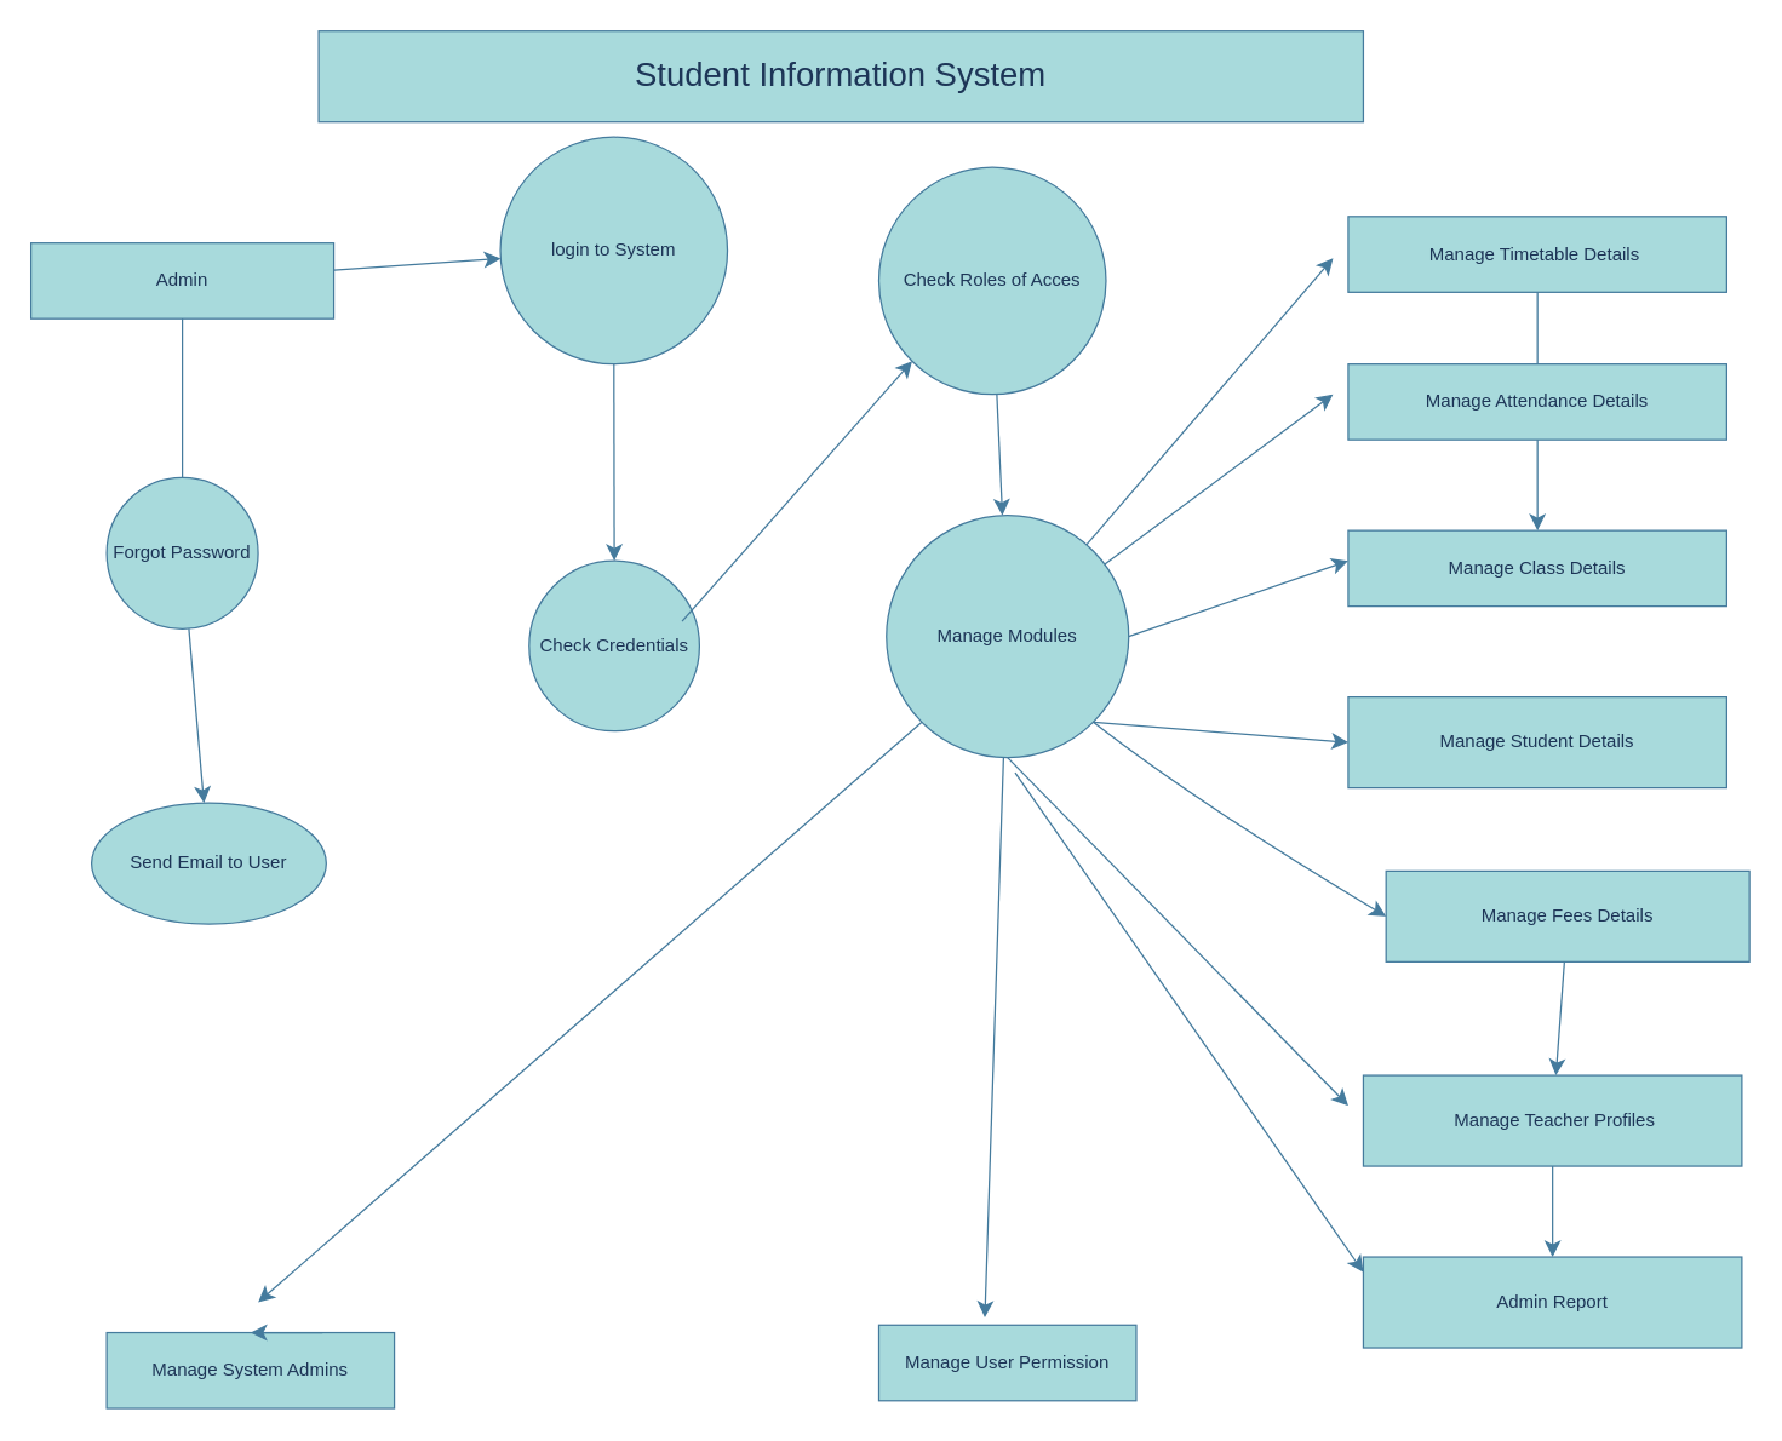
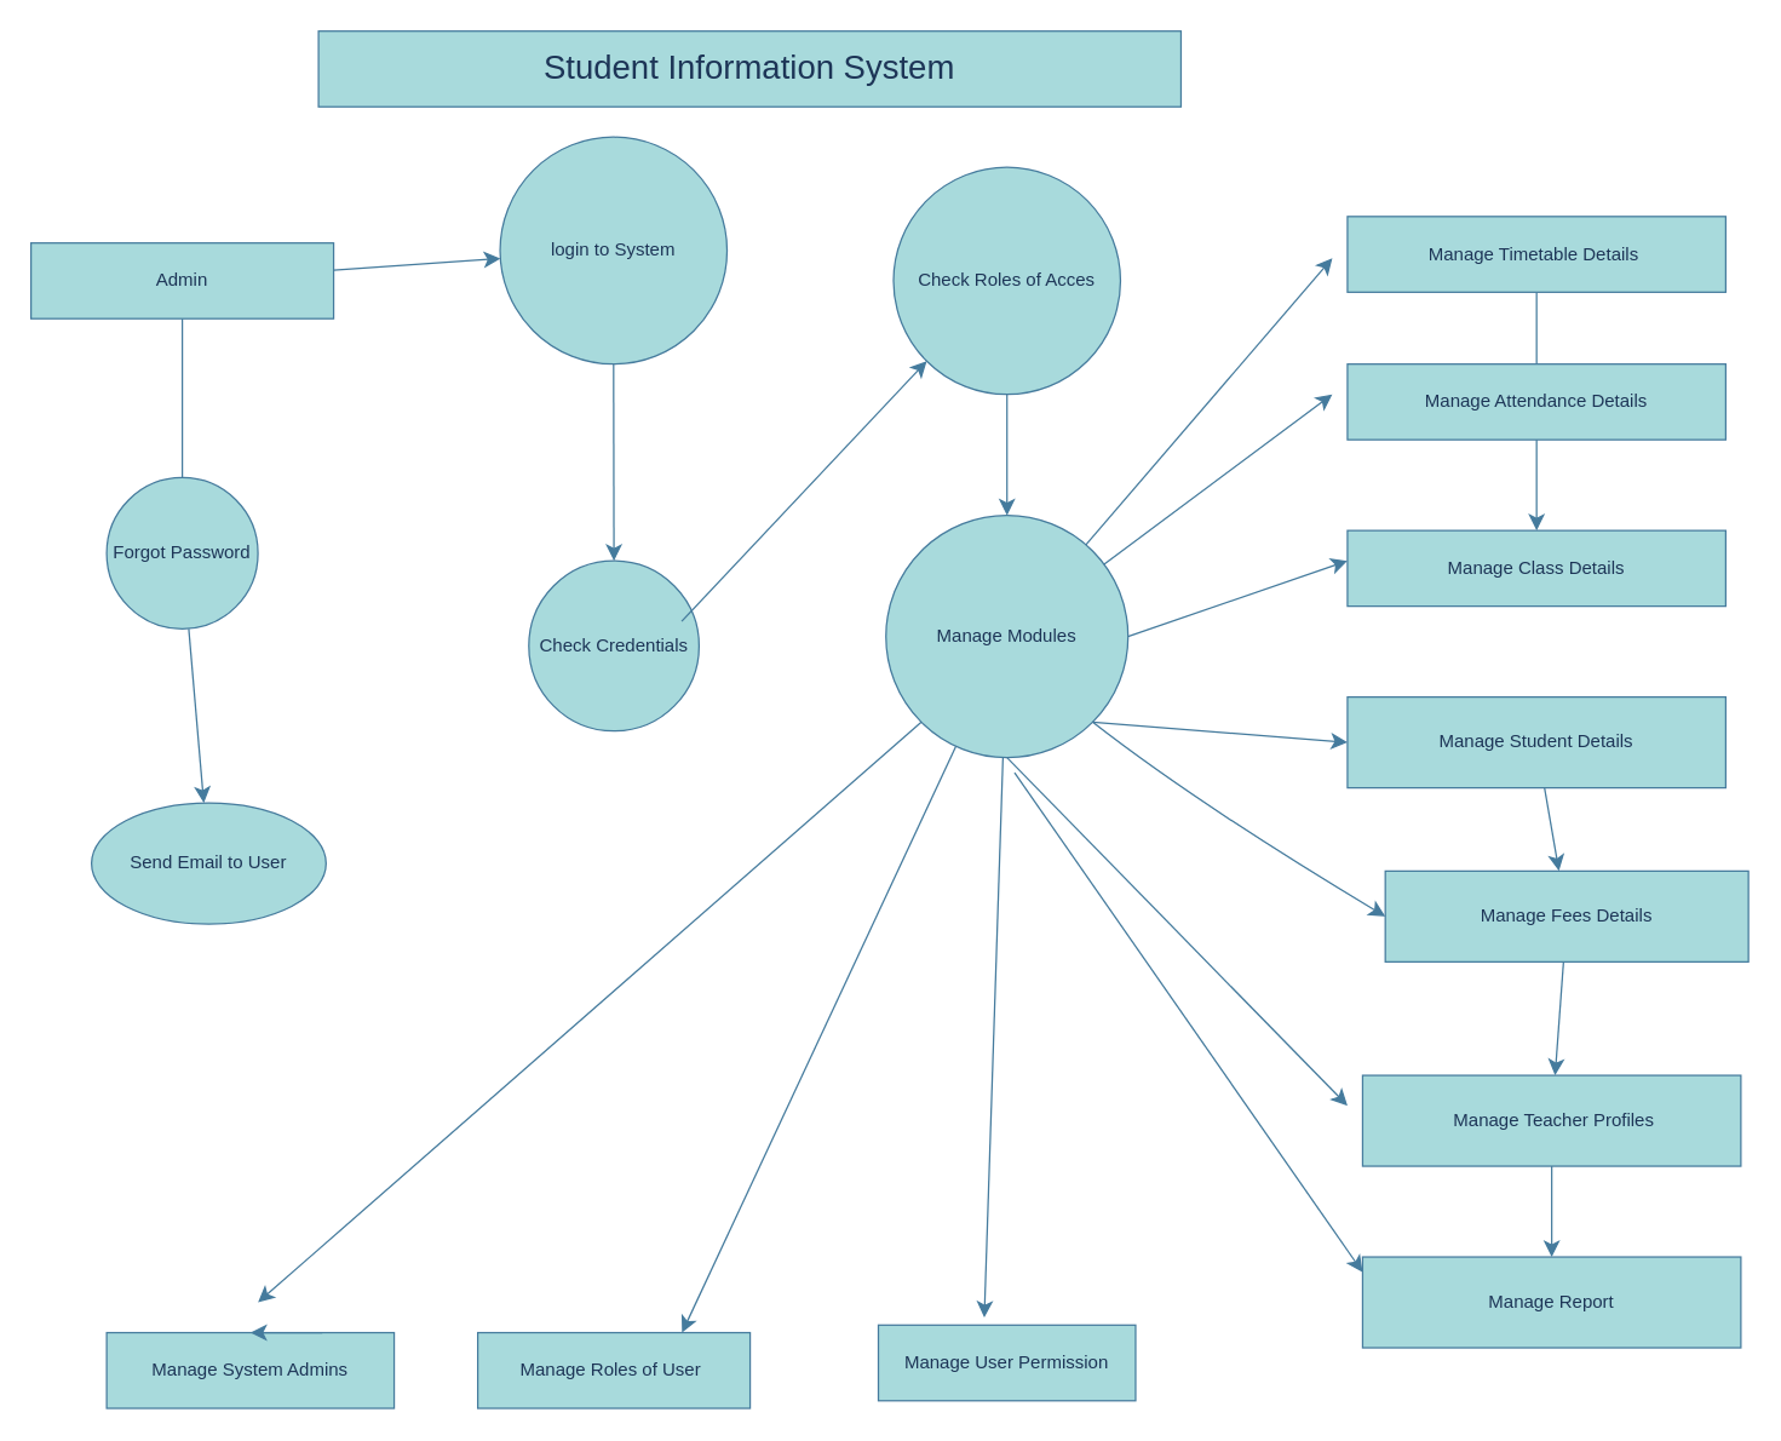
- <mxCell id="2" value="&lt;font style=&quot;font-size: 22px;&quot;&gt;Student Information System&lt;/font&gt;" style="rounded=0;whiteSpace=wrap;html=1;labelBackgroundColor=none;fillColor=#A8DADC;strokeColor=#457B9D;fontColor=#1D3557;" parent="1" vertex="1"><mxGeometry x="210" y="20" width="690" height="60" as="geometry" /></mxCell>
+ <mxCell id="2" value="&lt;font style=&quot;font-size: 22px;&quot;&gt;Student Information System&lt;/font&gt;" style="rounded=0;whiteSpace=wrap;html=1;labelBackgroundColor=none;fillColor=#A8DADC;strokeColor=#457B9D;fontColor=#1D3557;" parent="1" vertex="1"><mxGeometry x="210" y="20" width="570" height="50" as="geometry" /></mxCell>
- <mxCell id="14" value="Check Roles of Acces" style="ellipse;whiteSpace=wrap;html=1;aspect=fixed;labelBackgroundColor=none;fillColor=#A8DADC;strokeColor=#457B9D;fontColor=#1D3557;" parent="1" vertex="1"><mxGeometry x="580" y="110" width="150" height="150" as="geometry" /></mxCell>
+ <mxCell id="14" value="Check Roles of Acces" style="ellipse;whiteSpace=wrap;html=1;aspect=fixed;labelBackgroundColor=none;fillColor=#A8DADC;strokeColor=#457B9D;fontColor=#1D3557;" parent="1" vertex="1"><mxGeometry x="590" y="110" width="150" height="150" as="geometry" /></mxCell>
+ <mxCell id="22" value="" style="edgeStyle=none;curved=1;rounded=0;orthogonalLoop=1;jettySize=auto;html=1;strokeColor=#457B9D;fontSize=12;fontColor=#1D3557;startSize=8;endSize=8;fillColor=#A8DADC;" edge="1" parent="1" source="23" target="25"><mxGeometry relative="1" as="geometry" /></mxCell>
+ <mxCell id="37" value="" style="endArrow=classic;html=1;rounded=0;fontSize=12;startSize=8;endSize=8;curved=1;entryX=0.75;entryY=0;entryDx=0;entryDy=0;labelBackgroundColor=none;strokeColor=#457B9D;fontColor=default;" parent="1" source="16" target="18" edge="1"><mxGeometry width="50" height="50" relative="1" as="geometry"><mxPoint x="390" y="910" as="sourcePoint" /><mxPoint x="440" y="860" as="targetPoint" /></mxGeometry></mxCell>
- <mxCell id="29" value="Admin Report" style="rounded=0;whiteSpace=wrap;html=1;labelBackgroundColor=none;fillColor=#A8DADC;strokeColor=#457B9D;fontColor=#1D3557;" parent="1" vertex="1"><mxGeometry x="900" y="830" width="250" height="60" as="geometry" /></mxCell>
+ <mxCell id="29" value="Manage Report" style="rounded=0;whiteSpace=wrap;html=1;labelBackgroundColor=none;fillColor=#A8DADC;strokeColor=#457B9D;fontColor=#1D3557;" parent="1" vertex="1"><mxGeometry x="900" y="830" width="250" height="60" as="geometry" /></mxCell>
+ <mxCell id="18" value="Manage Roles of User&amp;nbsp;" style="rounded=0;whiteSpace=wrap;html=1;labelBackgroundColor=none;fillColor=#A8DADC;strokeColor=#457B9D;fontColor=#1D3557;" parent="1" vertex="1"><mxGeometry x="315.25" y="880" width="180" height="50" as="geometry" /></mxCell>
